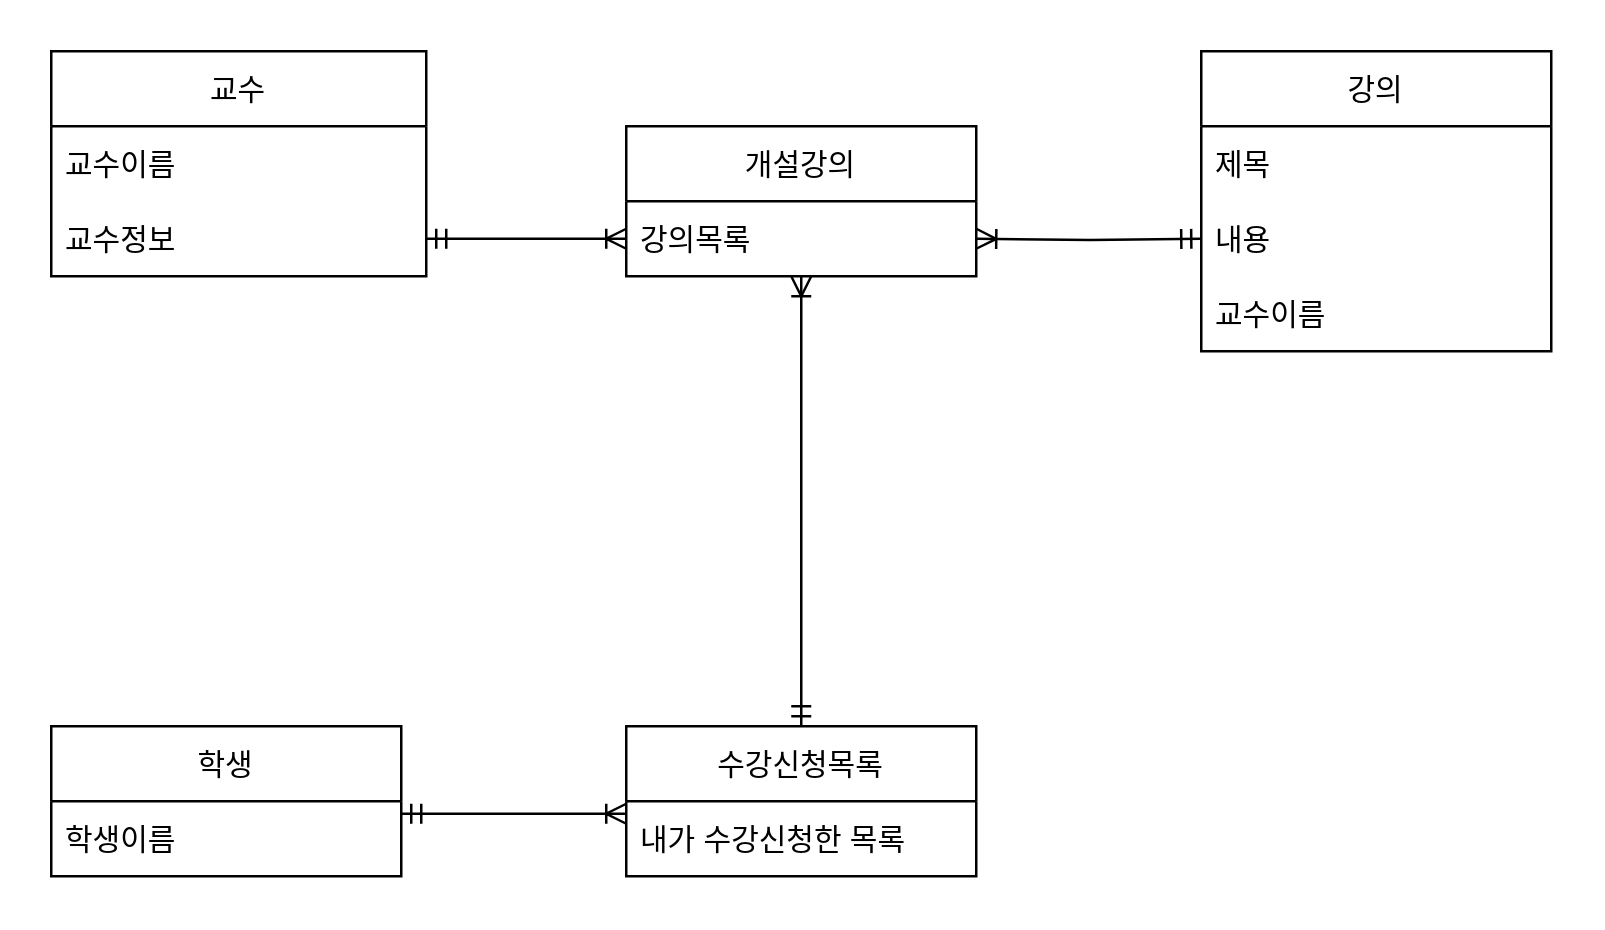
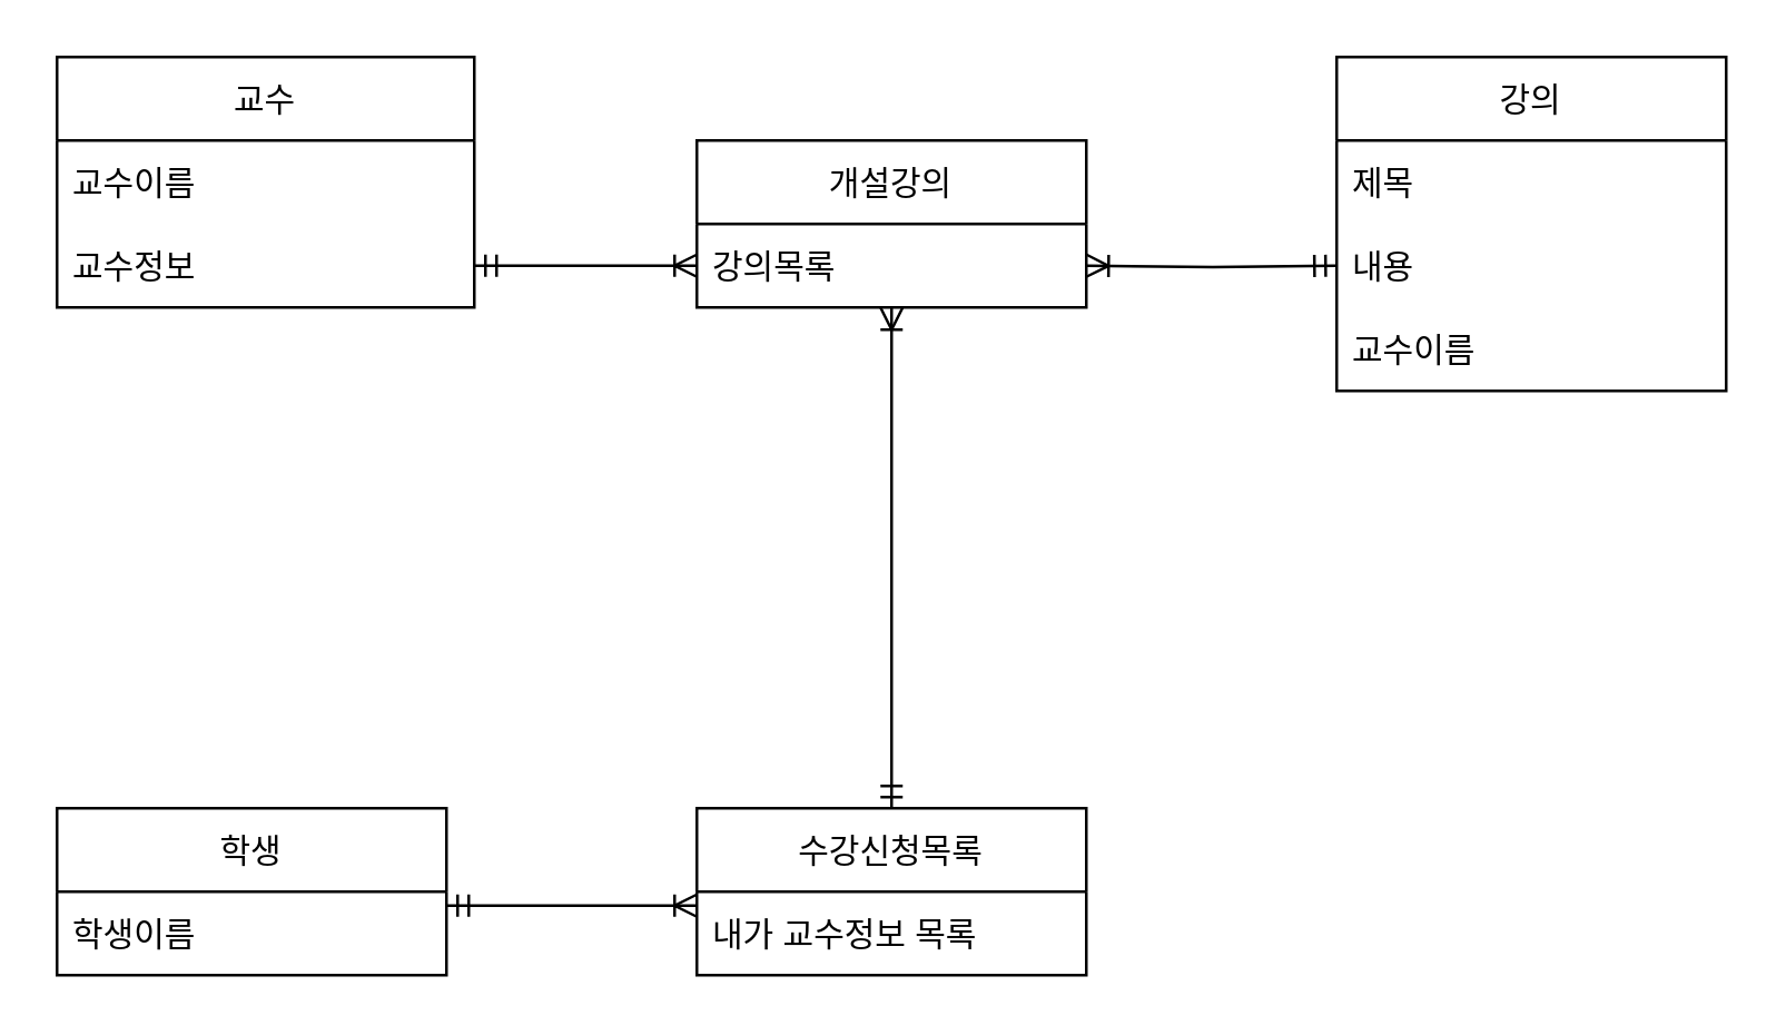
- <mxCell id="9" value="내가 수강신청한 목록" style="text;strokeColor=none;fillColor=none;align=left;verticalAlign=middle;spacingLeft=4;spacingRight=4;overflow=hidden;points=[[0,0.5],[1,0.5]];portConstraint=eastwest;rotatable=0;" vertex="1" parent="8"><mxGeometry y="30" width="140" height="30" as="geometry" /></mxCell>
+ <mxCell id="9" value="내가 교수정보 목록" style="text;strokeColor=none;fillColor=none;align=left;verticalAlign=middle;spacingLeft=4;spacingRight=4;overflow=hidden;points=[[0,0.5],[1,0.5]];portConstraint=eastwest;rotatable=0;" vertex="1" parent="8"><mxGeometry y="30" width="140" height="30" as="geometry" /></mxCell>
